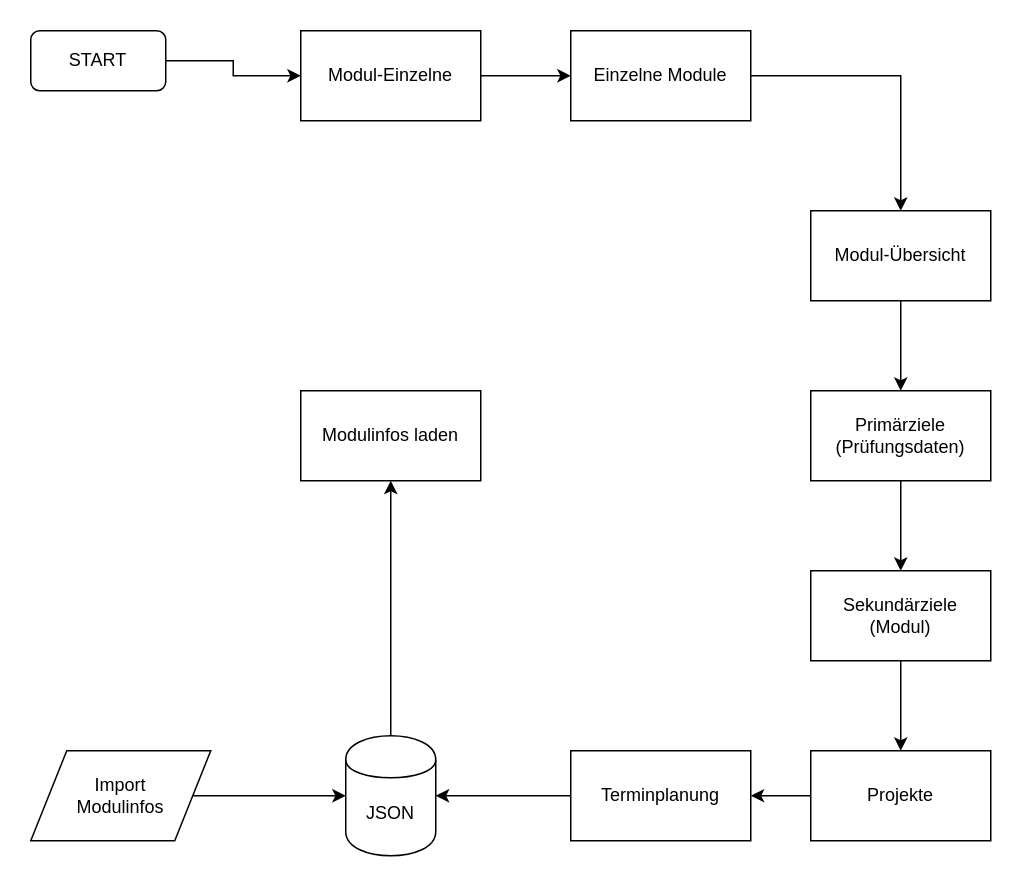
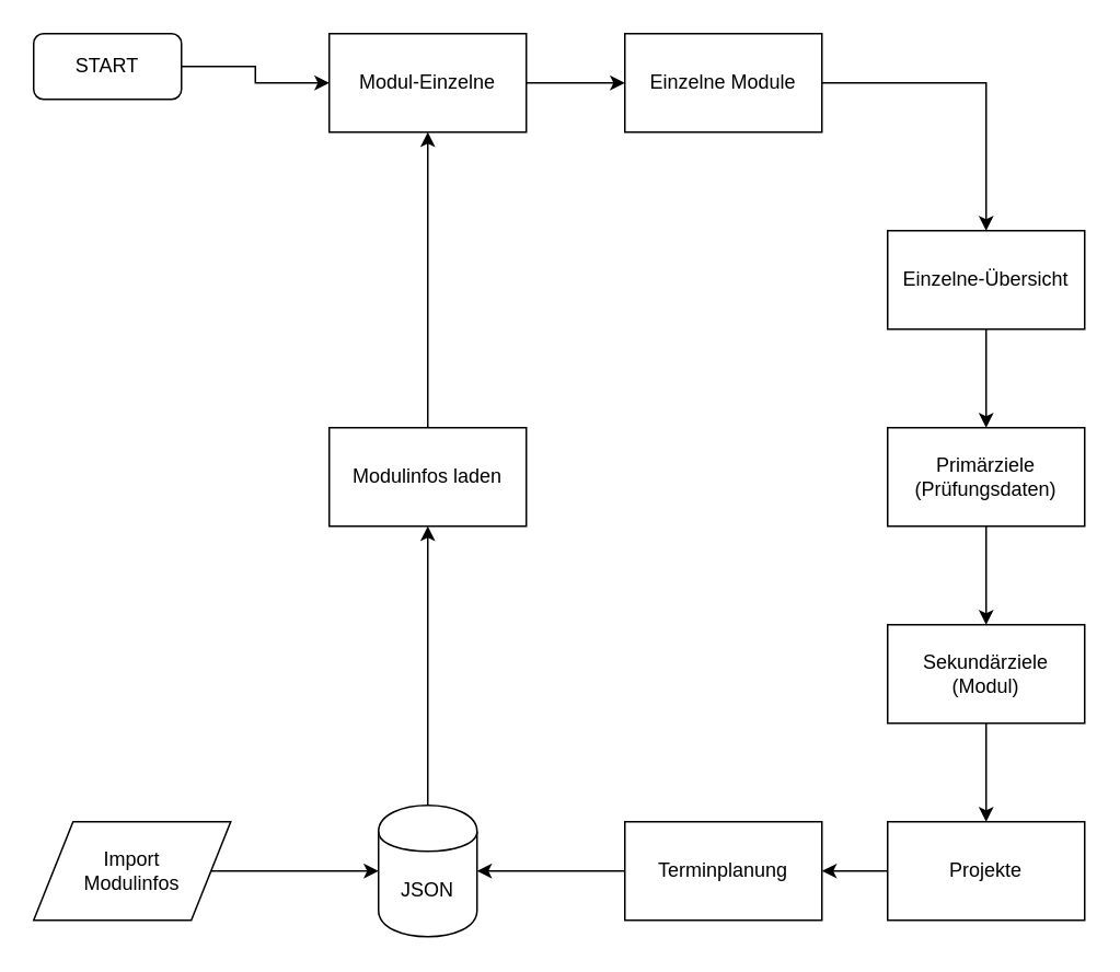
- <mxCell id="9" value="Modul-Übersicht" style="rounded=0;whiteSpace=wrap;html=1;" vertex="1" parent="1"><mxGeometry x="540" y="140" width="120" height="60" as="geometry" /></mxCell>
+ <mxCell id="9" value="Einzelne-Übersicht" style="rounded=0;whiteSpace=wrap;html=1;" vertex="1" parent="1"><mxGeometry x="540" y="140" width="120" height="60" as="geometry" /></mxCell>
+ <mxCell id="20" value="" style="edgeStyle=orthogonalEdgeStyle;rounded=0;orthogonalLoop=1;jettySize=auto;html=1;entryX=0.5;entryY=1;entryDx=0;entryDy=0;" edge="1" parent="1" source="21" target="5"><mxGeometry relative="1" as="geometry"><mxPoint x="260" y="180" as="targetPoint" /></mxGeometry></mxCell>
